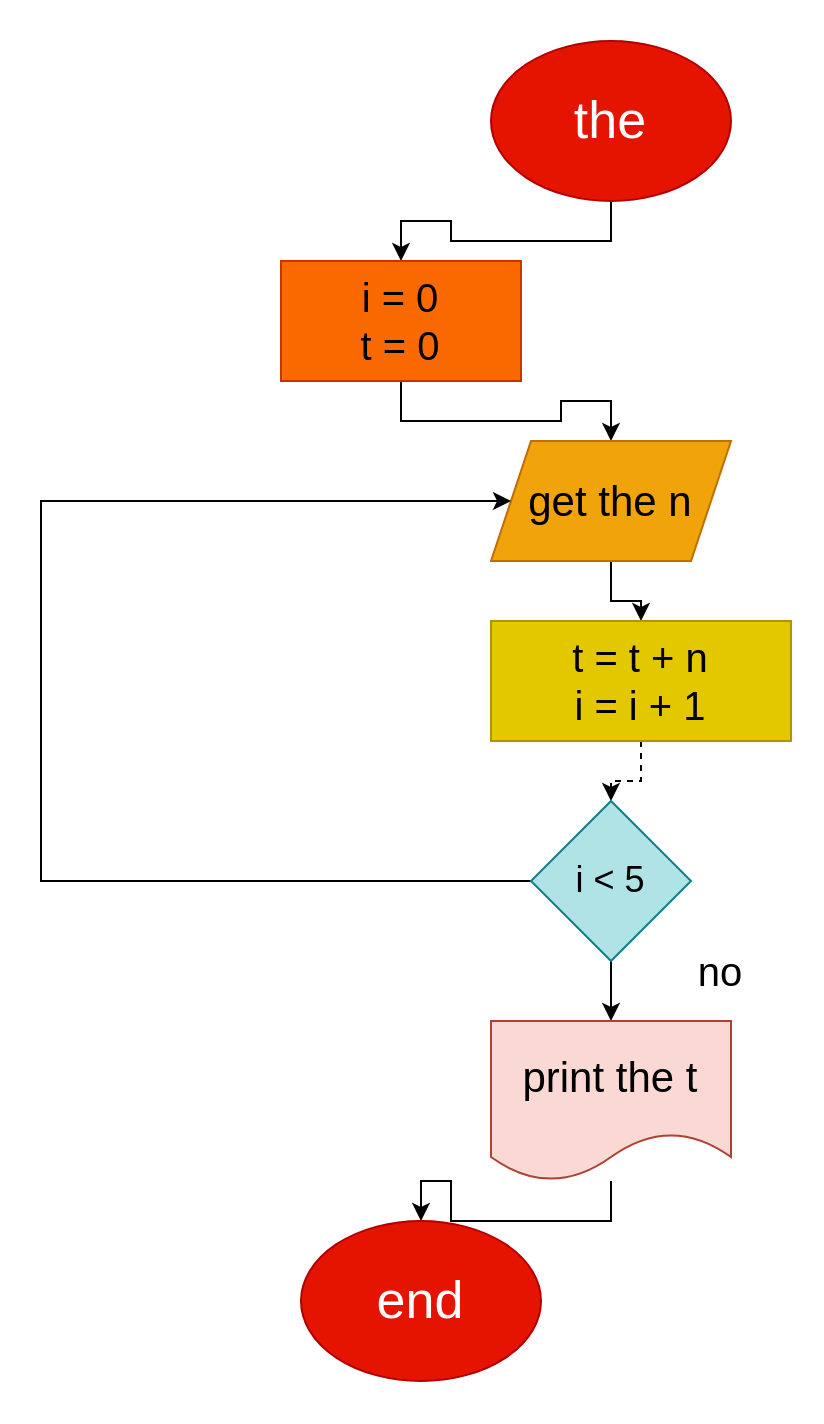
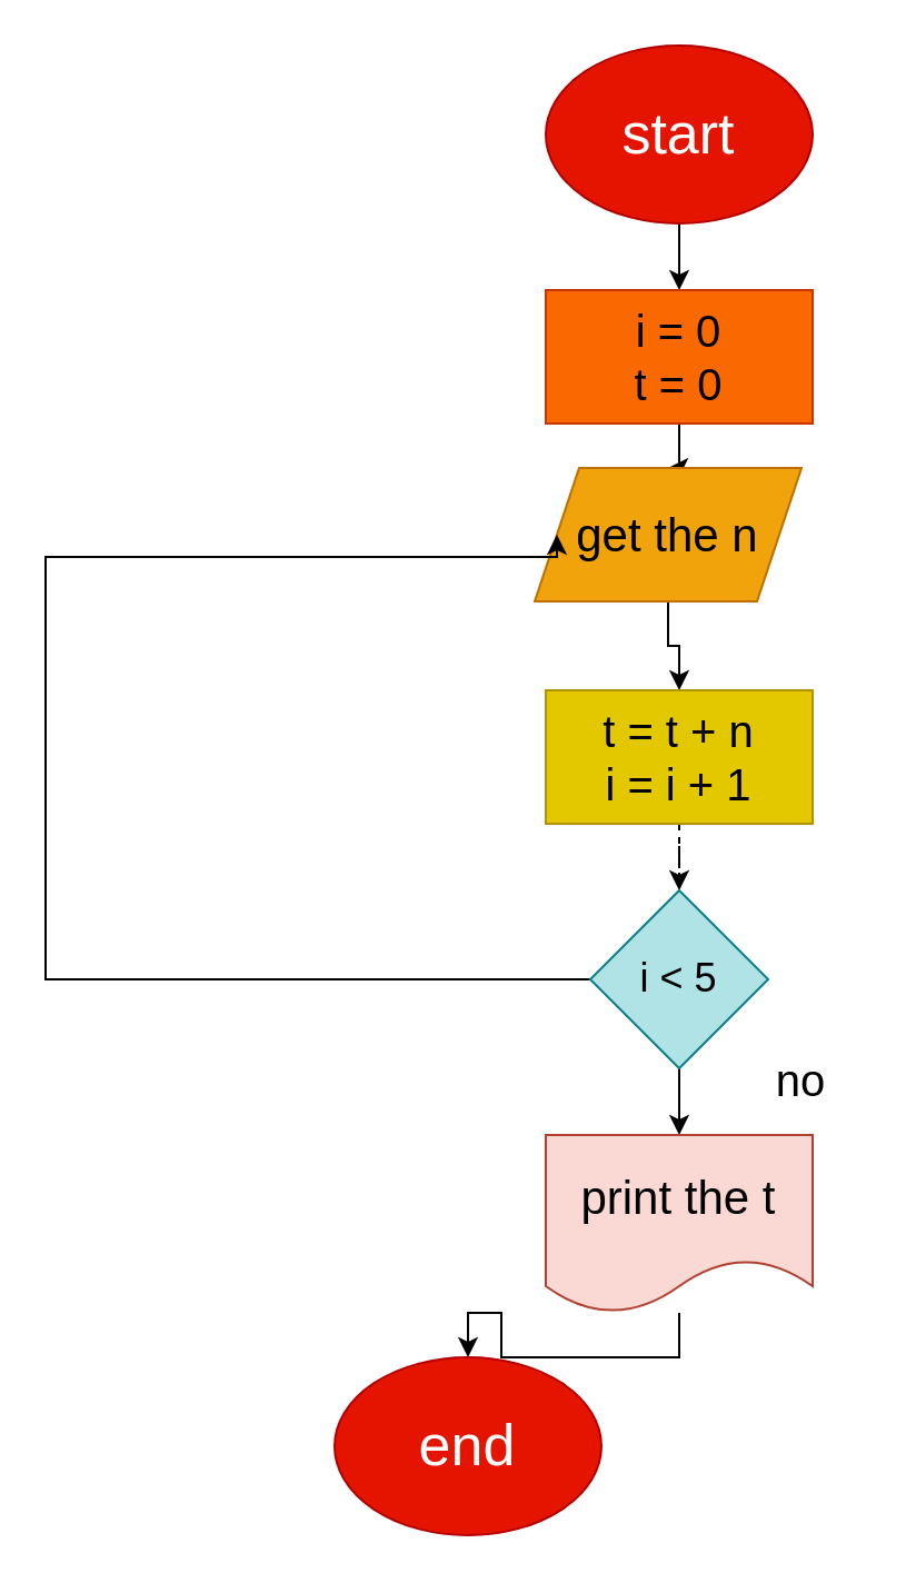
- <mxCell id="3" value="&lt;font style=&quot;font-size: 26px;&quot;&gt;the&lt;/font&gt;" style="ellipse;whiteSpace=wrap;html=1;fillColor=#e51400;fontColor=#ffffff;strokeColor=#B20000;" vertex="1" parent="1"><mxGeometry x="245" width="120" height="80" as="geometry" y="20" /></mxCell>
+ <mxCell id="3" value="&lt;font style=&quot;font-size: 26px;&quot;&gt;start&lt;/font&gt;" style="ellipse;whiteSpace=wrap;html=1;fillColor=#e51400;fontColor=#ffffff;strokeColor=#B20000;" vertex="1" parent="1"><mxGeometry x="245" width="120" height="80" as="geometry" y="20" /></mxCell>
- <mxCell id="5" value="&lt;font style=&quot;font-size: 20px;&quot;&gt;i = 0&lt;br&gt;t = 0&lt;/font&gt;" style="rounded=0;whiteSpace=wrap;html=1;fillColor=#fa6800;fontColor=#000000;strokeColor=#C73500;" vertex="1" parent="1"><mxGeometry x="140" y="130" width="120" height="60" as="geometry" /></mxCell>
+ <mxCell id="5" value="&lt;font style=&quot;font-size: 20px;&quot;&gt;i = 0&lt;br&gt;t = 0&lt;/font&gt;" style="rounded=0;whiteSpace=wrap;html=1;fillColor=#fa6800;fontColor=#000000;strokeColor=#C73500;" vertex="1" parent="1"><mxGeometry x="245" y="130" width="120" height="60" as="geometry" /></mxCell>
- <mxCell id="7" value="&lt;font style=&quot;font-size: 21px;&quot;&gt;get the n&lt;/font&gt;" style="shape=parallelogram;perimeter=parallelogramPerimeter;whiteSpace=wrap;html=1;fixedSize=1;fillColor=#f0a30a;fontColor=#000000;strokeColor=#BD7000;" vertex="1" parent="1"><mxGeometry x="245" y="220" width="120" height="60" as="geometry" /></mxCell>
+ <mxCell id="7" value="&lt;font style=&quot;font-size: 21px;&quot;&gt;get the n&lt;/font&gt;" style="shape=parallelogram;perimeter=parallelogramPerimeter;whiteSpace=wrap;html=1;fixedSize=1;fillColor=#f0a30a;fontColor=#000000;strokeColor=#BD7000;" vertex="1" parent="1"><mxGeometry x="240" y="210" width="120" height="60" as="geometry" /></mxCell>
- <mxCell id="9" value="&lt;font style=&quot;font-size: 20px;&quot;&gt;t = t + n&lt;br&gt;i = i + 1&lt;br&gt;&lt;/font&gt;" style="rounded=0;whiteSpace=wrap;html=1;fillColor=#e3c800;fontColor=#000000;strokeColor=#B09500;" vertex="1" parent="1"><mxGeometry x="245" y="310" width="150" height="60" as="geometry" /></mxCell>
+ <mxCell id="9" value="&lt;font style=&quot;font-size: 20px;&quot;&gt;t = t + n&lt;br&gt;i = i + 1&lt;br&gt;&lt;/font&gt;" style="rounded=0;whiteSpace=wrap;html=1;fillColor=#e3c800;fontColor=#000000;strokeColor=#B09500;" vertex="1" parent="1"><mxGeometry x="245" y="310" width="120" height="60" as="geometry" /></mxCell>
